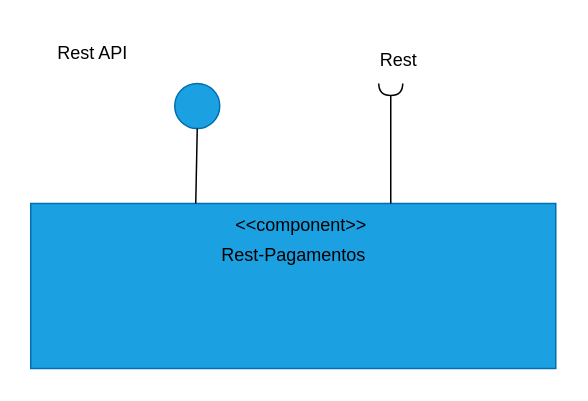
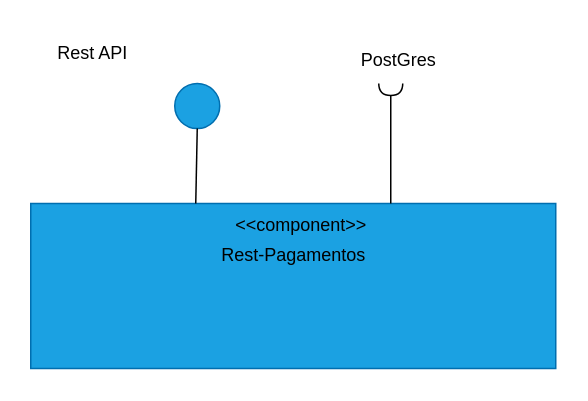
- <mxCell id="7" value="Rest" style="text;html=1;align=center;verticalAlign=middle;resizable=0;points=[];autosize=1;strokeColor=none;fillColor=none;" vertex="1" parent="1"><mxGeometry x="230" y="25" width="70" height="30" as="geometry" /></mxCell>
+ <mxCell id="7" value="PostGres" style="text;html=1;align=center;verticalAlign=middle;resizable=0;points=[];autosize=1;strokeColor=none;fillColor=none;" vertex="1" parent="1"><mxGeometry x="230" y="25" width="70" height="30" as="geometry" /></mxCell>
